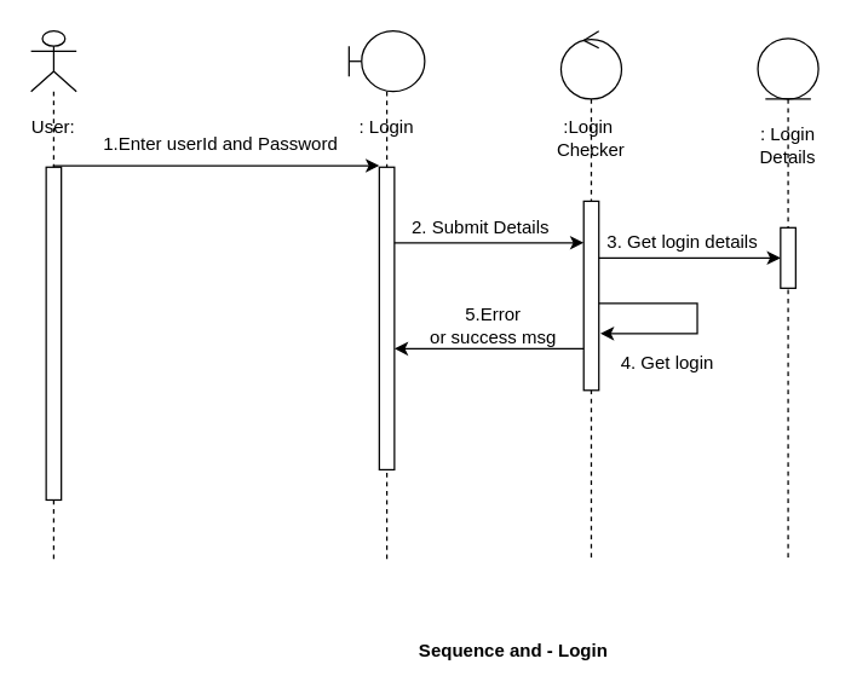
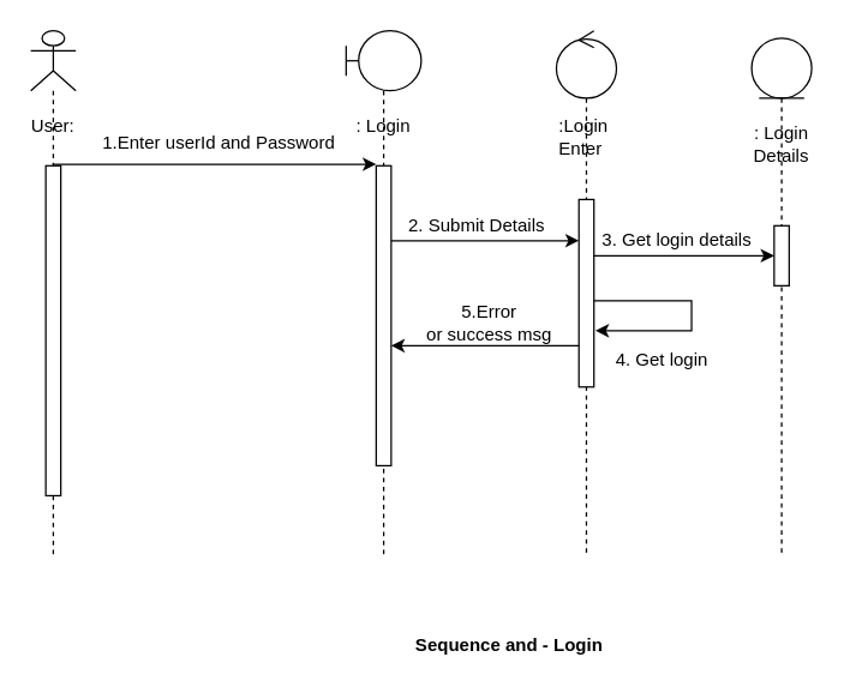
- <mxCell id="8" value="&lt;div style=&quot;text-align: justify&quot;&gt;&lt;br&gt;&lt;/div&gt;&lt;div&gt;&lt;span&gt;:Login&amp;nbsp;&lt;/span&gt;&lt;/div&gt;&lt;div style=&quot;text-align: justify&quot;&gt;&lt;span&gt;Checker&lt;/span&gt;&lt;br&gt;&lt;/div&gt;" style="shape=umlLifeline;participant=umlControl;perimeter=lifelinePerimeter;whiteSpace=wrap;html=1;container=1;collapsible=0;recursiveResize=0;verticalAlign=top;spacingTop=36;outlineConnect=0;size=45;" vertex="1" parent="1"><mxGeometry x="370" y="20" width="40" height="350" as="geometry" /></mxCell>
+ <mxCell id="8" value="&lt;div style=&quot;text-align: justify&quot;&gt;&lt;br&gt;&lt;/div&gt;&lt;div&gt;&lt;span&gt;:Login&amp;nbsp;&lt;/span&gt;&lt;/div&gt;&lt;div style=&quot;text-align: justify&quot;&gt;&lt;span&gt;Enter&lt;/span&gt;&lt;br&gt;&lt;/div&gt;" style="shape=umlLifeline;participant=umlControl;perimeter=lifelinePerimeter;whiteSpace=wrap;html=1;container=1;collapsible=0;recursiveResize=0;verticalAlign=top;spacingTop=36;outlineConnect=0;size=45;" vertex="1" parent="1"><mxGeometry x="370" y="20" width="40" height="350" as="geometry" /></mxCell>
